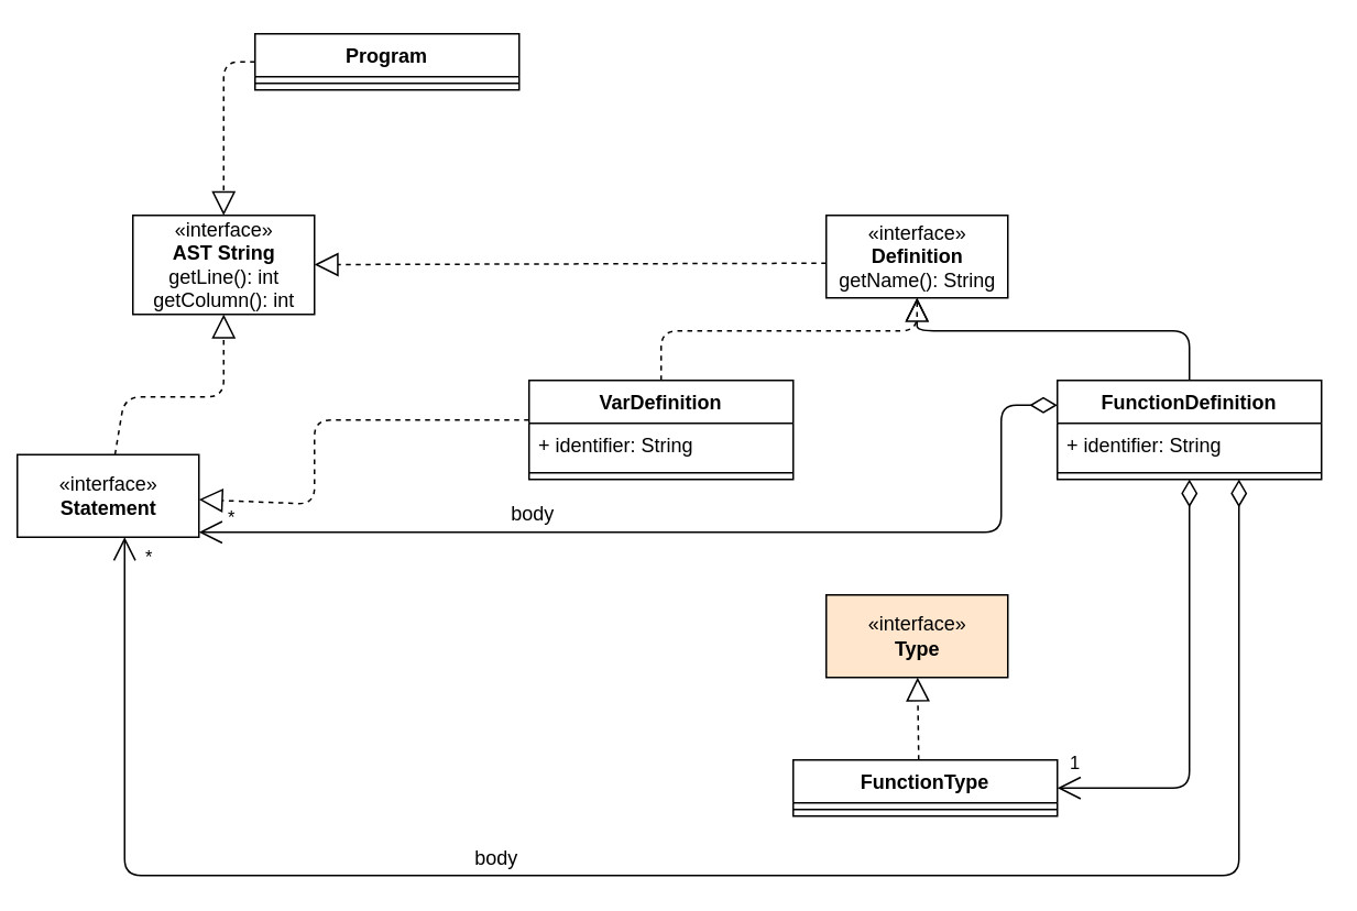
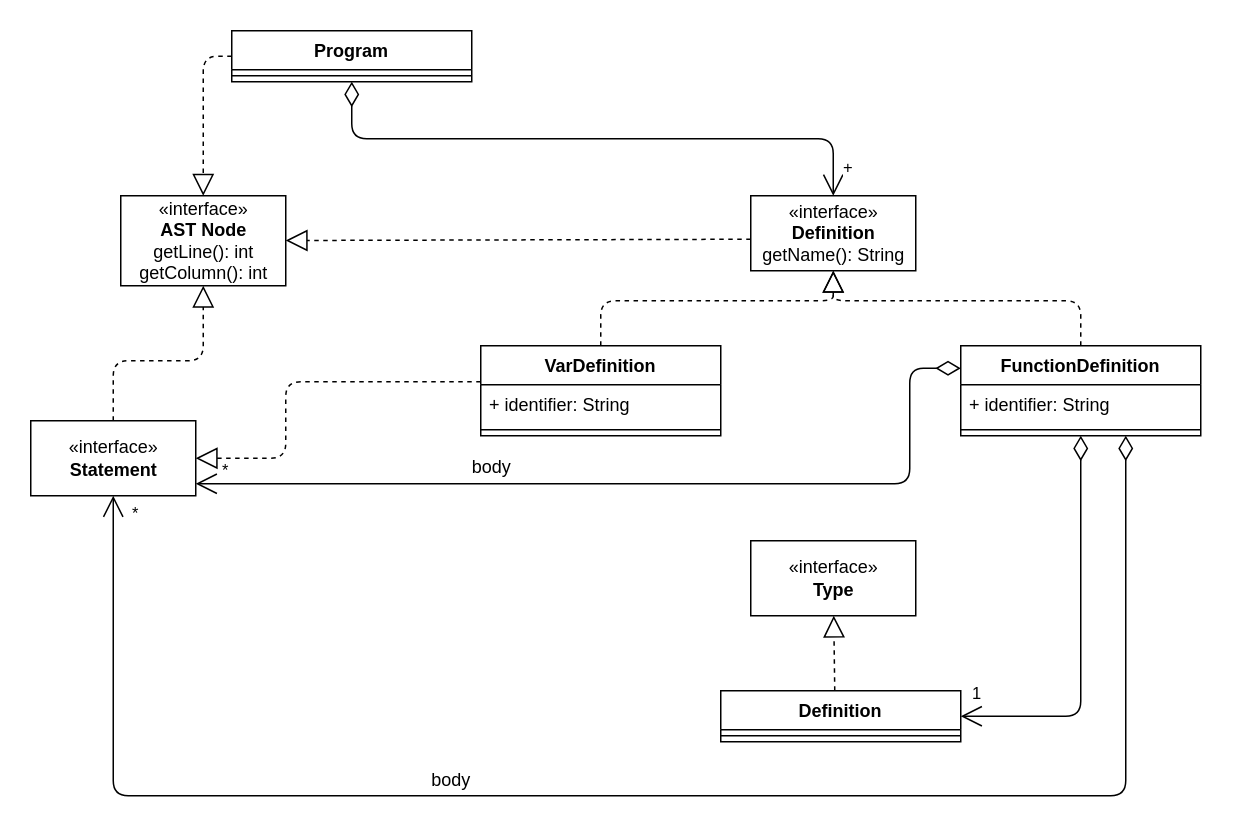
+ <mxCell id="16" value="+" style="endArrow=open;html=1;endSize=12;startArrow=diamondThin;startSize=14;startFill=0;edgeStyle=orthogonalEdgeStyle;align=left;verticalAlign=bottom;strokeWidth=1;entryX=0.5;entryY=0;entryDx=0;entryDy=0;exitX=0.5;exitY=1;exitDx=0;exitDy=0;" edge="1" parent="1" source="2" target="4"><mxGeometry x="0.95" y="5" relative="1" as="geometry"><mxPoint x="-10" y="160" as="sourcePoint" /><mxPoint x="150" y="160" as="targetPoint" /><mxPoint as="offset" /></mxGeometry></mxCell>
- <mxCell id="17" value="«interface»&lt;br&gt;&lt;b&gt;AST String&lt;/b&gt;&lt;br&gt;getLine(): int&lt;br&gt;getColumn(): int" style="html=1;" vertex="1" parent="1"><mxGeometry x="80" y="130" width="110" height="60" as="geometry" /></mxCell>
+ <mxCell id="17" value="«interface»&lt;br&gt;&lt;b&gt;AST Node&lt;/b&gt;&lt;br&gt;getLine(): int&lt;br&gt;getColumn(): int" style="html=1;" vertex="1" parent="1"><mxGeometry x="80" y="130" width="110" height="60" as="geometry" /></mxCell>
- <mxCell id="14" value="" style="endArrow=open;dashed=1;endFill=0;endSize=12;html=1;strokeWidth=1;entryX=0.5;entryY=1;entryDx=0;entryDy=0;exitX=0.5;exitY=0;exitDx=0;exitDy=0;" edge="1" parent="1" source="5" target="4"><mxGeometry width="160" relative="1" as="geometry"><mxPoint x="340" y="190" as="sourcePoint" /><mxPoint x="500" y="190" as="targetPoint" /><Array as="points"><mxPoint x="400" y="200" /><mxPoint x="555" y="200" /></Array></mxGeometry></mxCell>
+ <mxCell id="14" value="" style="endArrow=block;dashed=1;endFill=0;endSize=12;html=1;strokeWidth=1;entryX=0.5;entryY=1;entryDx=0;entryDy=0;exitX=0.5;exitY=0;exitDx=0;exitDy=0;" edge="1" parent="1" source="5" target="4"><mxGeometry width="160" relative="1" as="geometry"><mxPoint x="340" y="190" as="sourcePoint" /><mxPoint x="500" y="190" as="targetPoint" /><Array as="points"><mxPoint x="400" y="200" /><mxPoint x="555" y="200" /></Array></mxGeometry></mxCell>
- <mxCell id="15" value="" style="endArrow=block;dashed=0;endFill=0;endSize=12;html=1;strokeWidth=1;exitX=0.5;exitY=0;exitDx=0;exitDy=0;entryX=0.5;entryY=1;entryDx=0;entryDy=0;" edge="1" parent="1" source="8" target="4"><mxGeometry width="160" relative="1" as="geometry"><mxPoint x="410" y="240" as="sourcePoint" /><mxPoint x="550" y="180" as="targetPoint" /><Array as="points"><mxPoint x="720" y="200" /><mxPoint x="555" y="200" /></Array></mxGeometry></mxCell>
+ <mxCell id="15" value="" style="endArrow=block;dashed=1;endFill=0;endSize=12;html=1;strokeWidth=1;exitX=0.5;exitY=0;exitDx=0;exitDy=0;entryX=0.5;entryY=1;entryDx=0;entryDy=0;" edge="1" parent="1" source="8" target="4"><mxGeometry width="160" relative="1" as="geometry"><mxPoint x="410" y="240" as="sourcePoint" /><mxPoint x="550" y="180" as="targetPoint" /><Array as="points"><mxPoint x="720" y="200" /><mxPoint x="555" y="200" /></Array></mxGeometry></mxCell>
- <mxCell id="19" value="«interface»&lt;br&gt;&lt;b&gt;Statement&lt;/b&gt;" style="html=1;" vertex="1" parent="1"><mxGeometry x="10" y="275" width="110" height="50" as="geometry" /></mxCell>
+ <mxCell id="19" value="«interface»&lt;br&gt;&lt;b&gt;Statement&lt;/b&gt;" style="html=1;" vertex="1" parent="1"><mxGeometry x="20" y="280" width="110" height="50" as="geometry" /></mxCell>
- <mxCell id="11" value="«interface»&lt;br&gt;&lt;b&gt;Type&lt;/b&gt;" style="html=1;fillColor=#ffe6cc;" vertex="1" parent="1"><mxGeometry x="500" y="360" width="110" height="50" as="geometry" /></mxCell>
+ <mxCell id="11" value="«interface»&lt;br&gt;&lt;b&gt;Type&lt;/b&gt;" style="html=1;" vertex="1" parent="1"><mxGeometry x="500" y="360" width="110" height="50" as="geometry" /></mxCell>
- <mxCell id="23" value="FunctionType" style="swimlane;fontStyle=1;align=center;verticalAlign=top;childLayout=stackLayout;horizontal=1;startSize=26;horizontalStack=0;resizeParent=1;resizeParentMax=0;resizeLast=0;collapsible=1;marginBottom=0;" vertex="1" parent="1"><mxGeometry x="480" y="460" width="160" height="34" as="geometry" /></mxCell>
+ <mxCell id="23" value="Definition" style="swimlane;fontStyle=1;align=center;verticalAlign=top;childLayout=stackLayout;horizontal=1;startSize=26;horizontalStack=0;resizeParent=1;resizeParentMax=0;resizeLast=0;collapsible=1;marginBottom=0;" vertex="1" parent="1"><mxGeometry x="480" y="460" width="160" height="34" as="geometry" /></mxCell>
